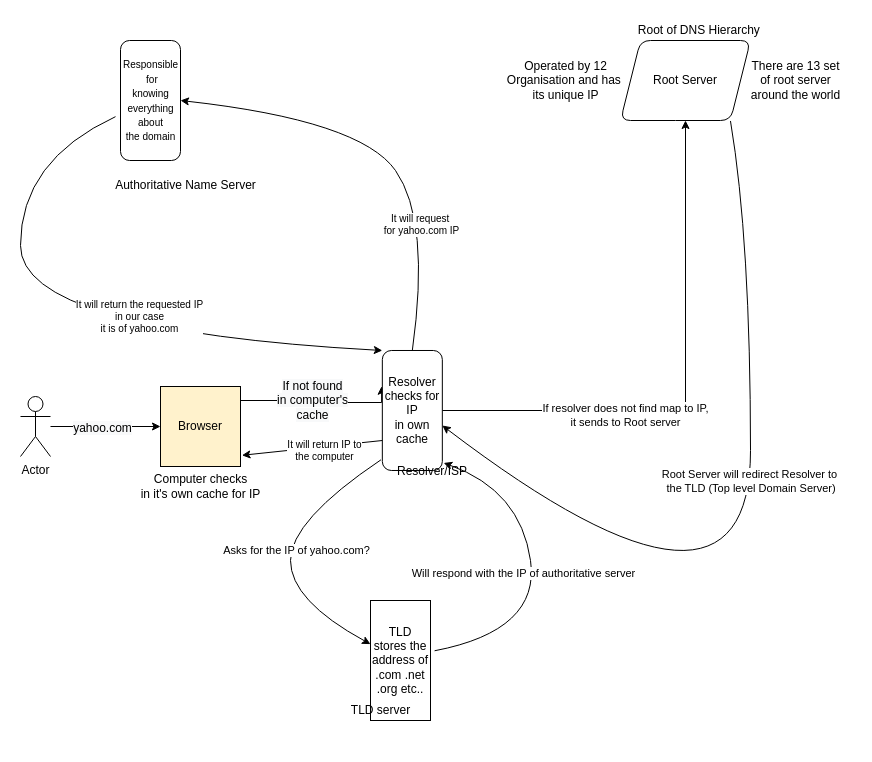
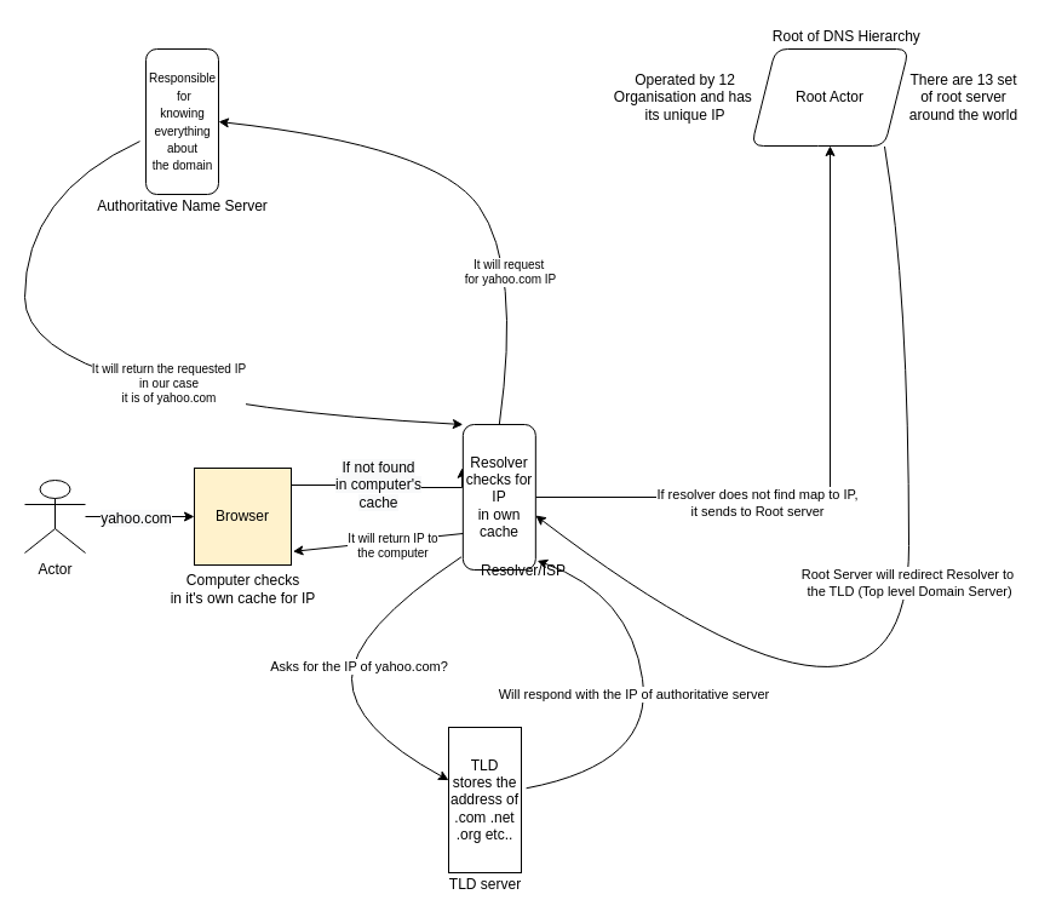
- <mxCell id="14" value="Root Server" style="shape=parallelogram;perimeter=parallelogramPerimeter;whiteSpace=wrap;html=1;fixedSize=1;rounded=1;" vertex="1" parent="1"><mxGeometry x="620" y="40" width="130" height="80" as="geometry" /></mxCell>
+ <mxCell id="14" value="Root Actor" style="shape=parallelogram;perimeter=parallelogramPerimeter;whiteSpace=wrap;html=1;fixedSize=1;rounded=1;" vertex="1" parent="1"><mxGeometry x="620" y="40" width="130" height="80" as="geometry" /></mxCell>
- <mxCell id="30" value="Authoritative Name Server" style="text;html=1;align=center;verticalAlign=middle;resizable=0;points=[];autosize=1;strokeColor=none;fillColor=none;" vertex="1" parent="1"><mxGeometry x="105" y="175" width="160" height="20" as="geometry" /></mxCell>
+ <mxCell id="30" value="Authoritative Name Server" style="text;html=1;align=center;verticalAlign=middle;resizable=0;points=[];autosize=1;strokeColor=none;fillColor=none;" vertex="1" parent="1"><mxGeometry x="70" y="160" width="160" height="20" as="geometry" /></mxCell>
- <mxCell id="7" value="Actor" style="shape=umlActor;verticalLabelPosition=bottom;verticalAlign=top;html=1;outlineConnect=0;" vertex="1" parent="1"><mxGeometry x="20" y="396" width="30" height="60" as="geometry" /></mxCell>
+ <mxCell id="7" value="Actor" style="shape=umlActor;verticalLabelPosition=bottom;verticalAlign=top;html=1;outlineConnect=0;" vertex="1" parent="1"><mxGeometry x="20" y="396" width="50" height="60" as="geometry" /></mxCell>
- <mxCell id="24" value="TLD server&lt;br&gt;" style="text;html=1;align=center;verticalAlign=middle;resizable=0;points=[];autosize=1;strokeColor=none;fillColor=none;" vertex="1" parent="1"><mxGeometry x="340" y="700" width="80" height="20" as="geometry" /></mxCell>
+ <mxCell id="24" value="TLD server&lt;br&gt;" style="text;html=1;align=center;verticalAlign=middle;resizable=0;points=[];autosize=1;strokeColor=none;fillColor=none;" vertex="1" parent="1"><mxGeometry x="360" y="720" width="80" height="20" as="geometry" /></mxCell>
